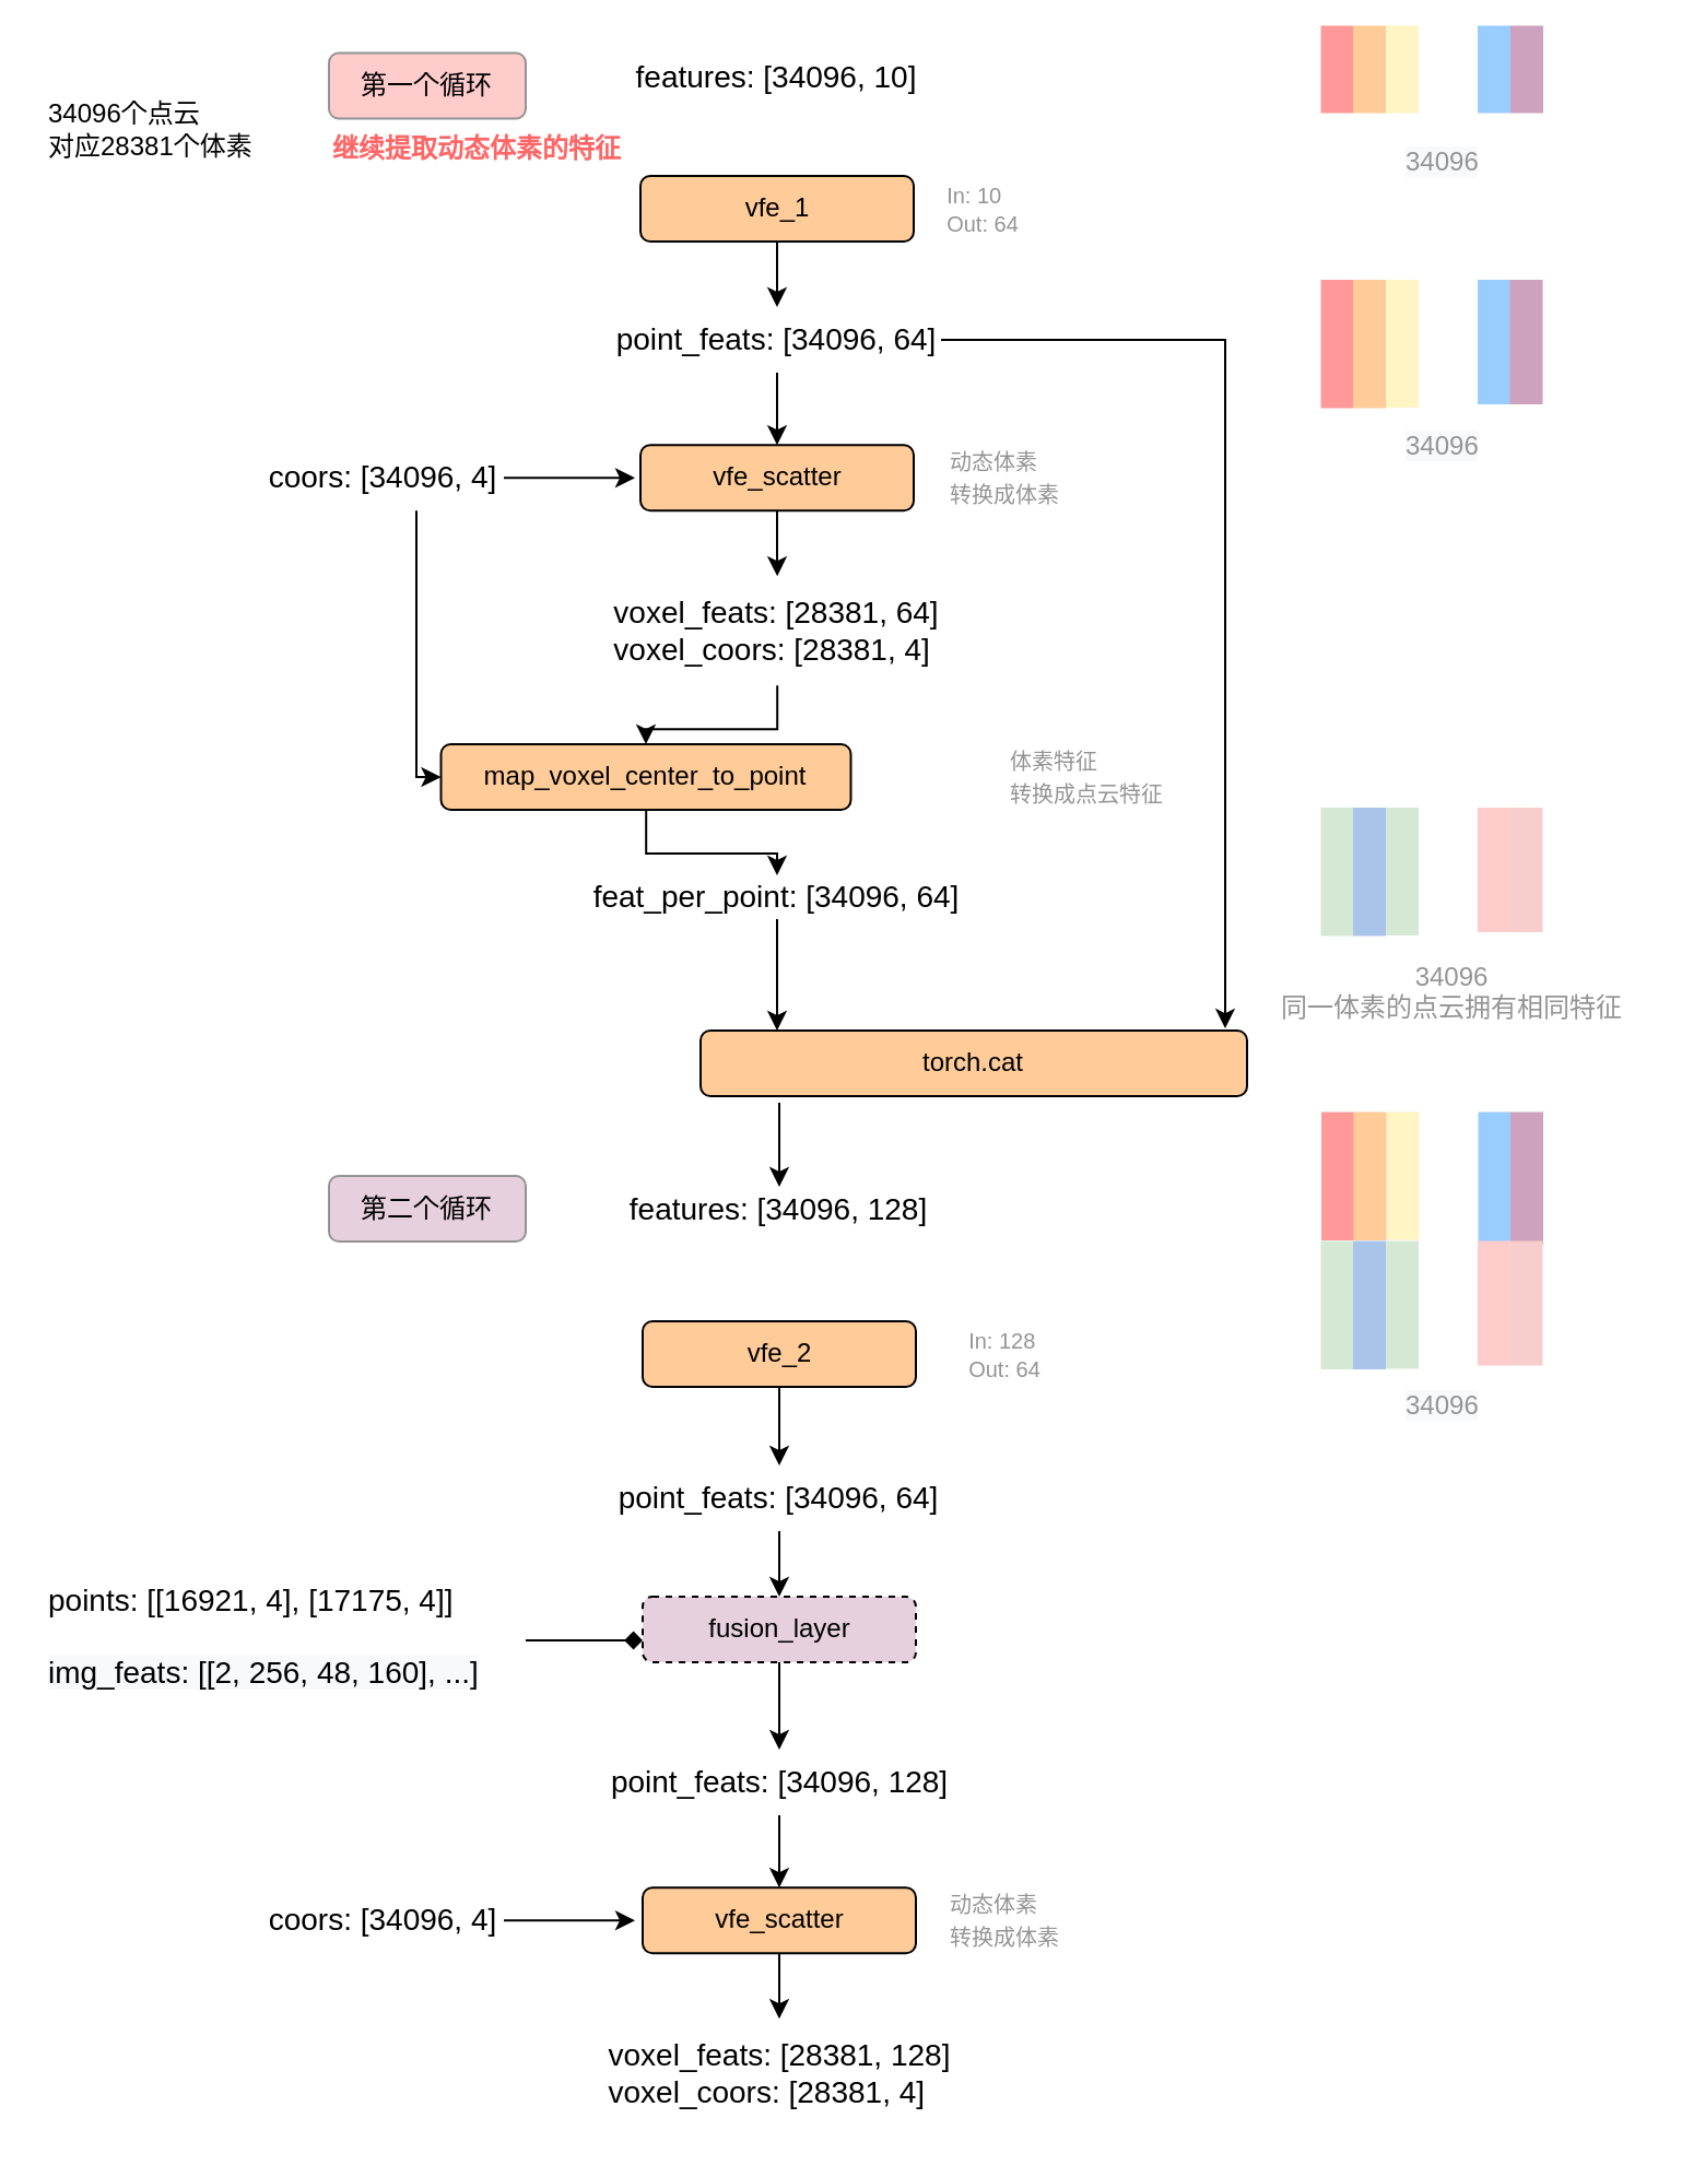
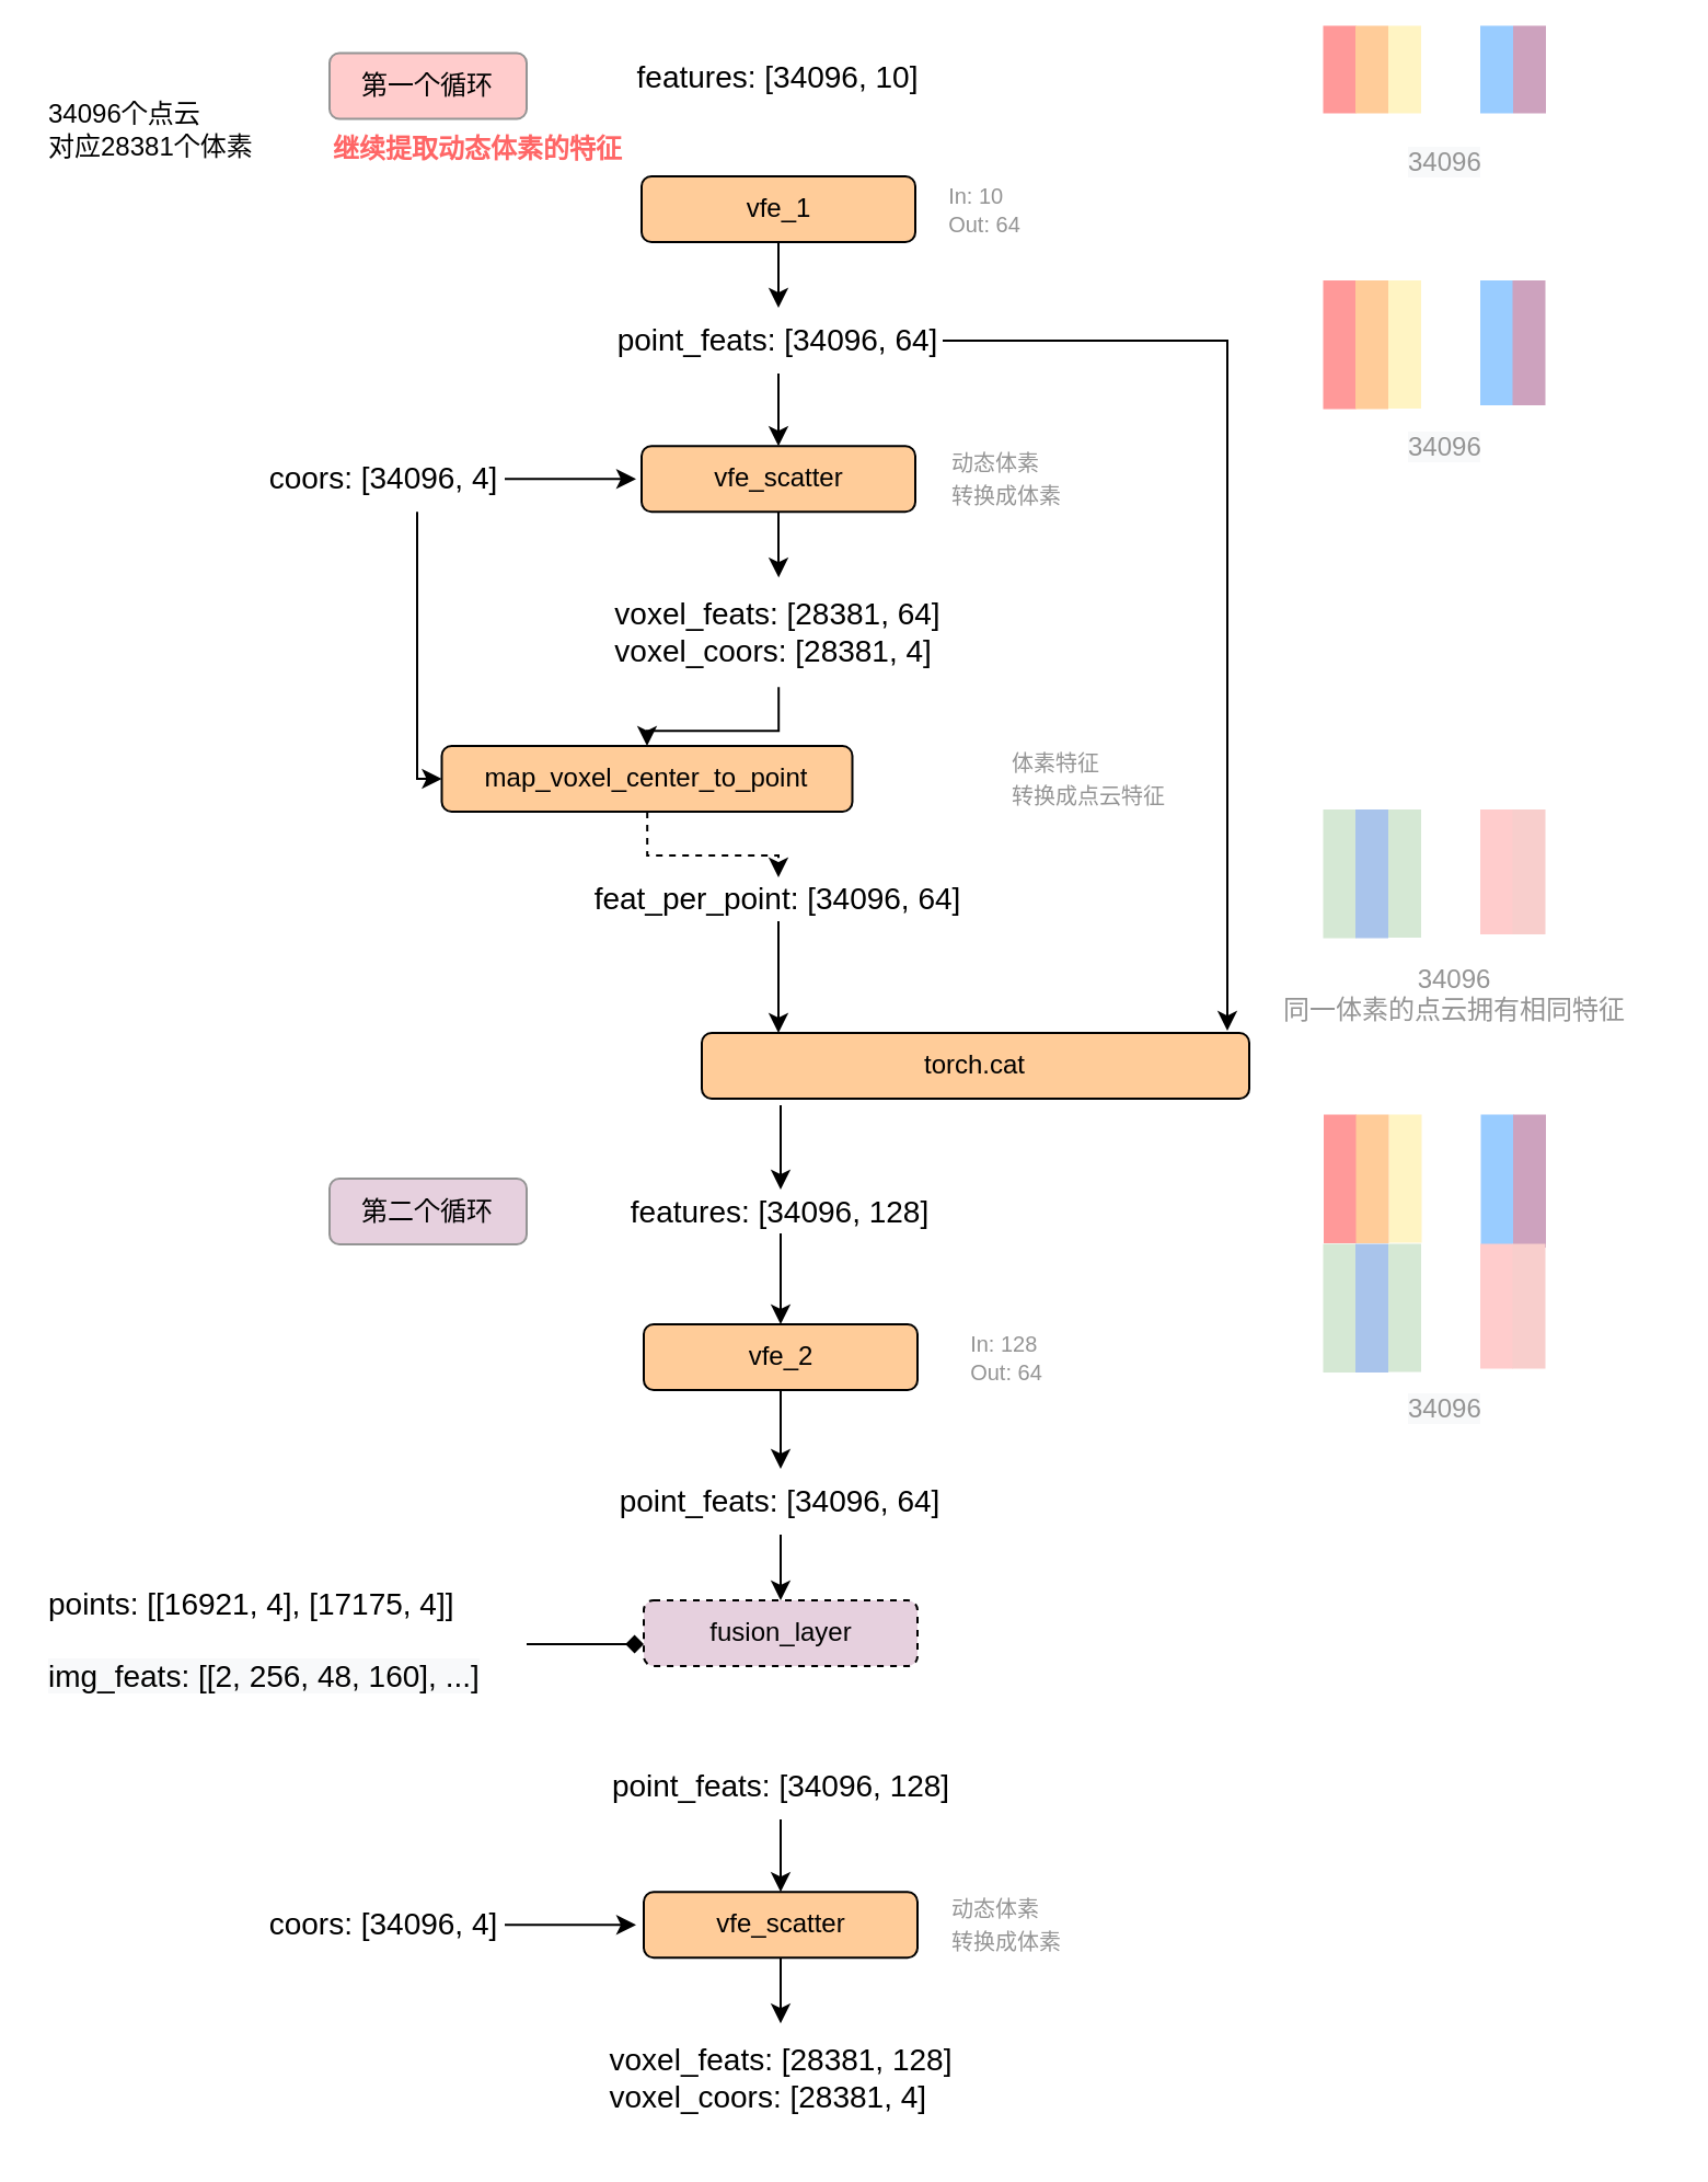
- <mxCell id="18" style="edgeStyle=orthogonalEdgeStyle;rounded=0;orthogonalLoop=1;jettySize=auto;html=1;" edge="1" parent="1" source="19" target="22"><mxGeometry relative="1" as="geometry" /></mxCell>
+ <mxCell id="18" style="edgeStyle=orthogonalEdgeStyle;rounded=0;orthogonalLoop=1;jettySize=auto;html=1;dashed=1;" edge="1" parent="1" source="19" target="22"><mxGeometry relative="1" as="geometry" /></mxCell>
+ <mxCell id="43" style="edgeStyle=orthogonalEdgeStyle;rounded=0;orthogonalLoop=1;jettySize=auto;html=1;entryX=0.5;entryY=0;entryDx=0;entryDy=0;" edge="1" parent="1" source="44" target="57"><mxGeometry relative="1" as="geometry" /></mxCell>
- <mxCell id="63" style="edgeStyle=orthogonalEdgeStyle;rounded=0;orthogonalLoop=1;jettySize=auto;html=1;" edge="1" parent="1" source="64" target="69"><mxGeometry relative="1" as="geometry" /></mxCell>
